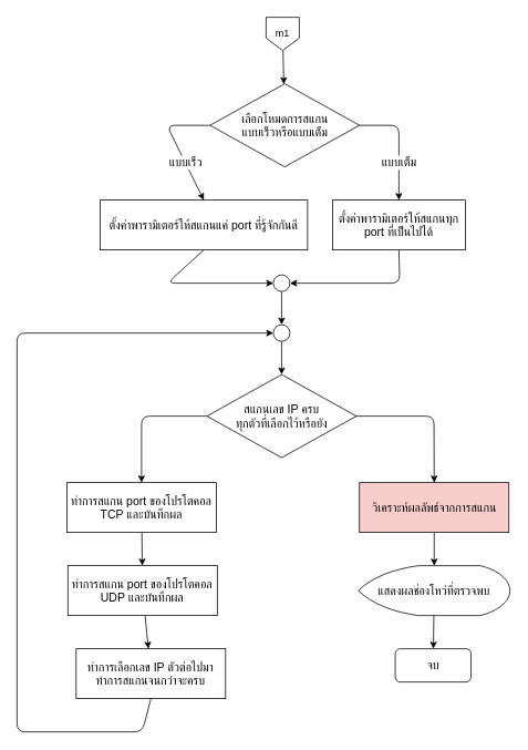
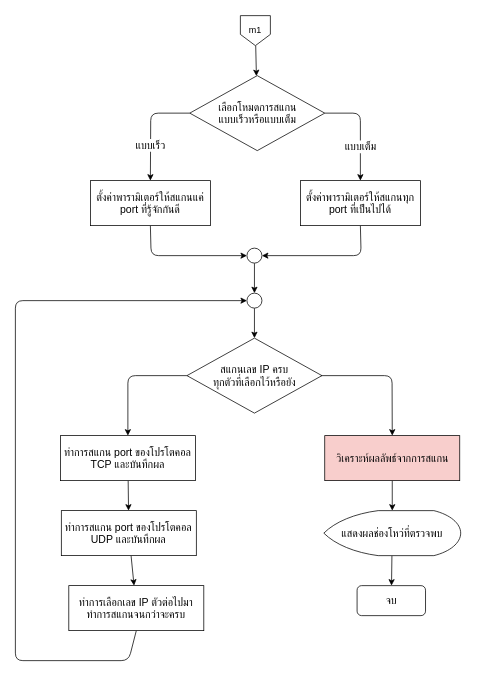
- <mxCell id="6" value="ตั้งค่าพารามิเตอร์ให้สแกนแค่ port ที่รู้จักกันดี" style="rounded=0;whiteSpace=wrap;html=1;strokeWidth=1;fontSize=14;" parent="1" vertex="1"><mxGeometry x="120" y="240" width="250" height="60" as="geometry" /></mxCell>
+ <mxCell id="6" value="ตั้งค่าพารามิเตอร์ให้สแกนแค่ port ที่รู้จักกันดี" style="rounded=0;whiteSpace=wrap;html=1;strokeWidth=1;fontSize=14;" parent="1" vertex="1"><mxGeometry x="120" y="240" width="160" height="60" as="geometry" /></mxCell>
